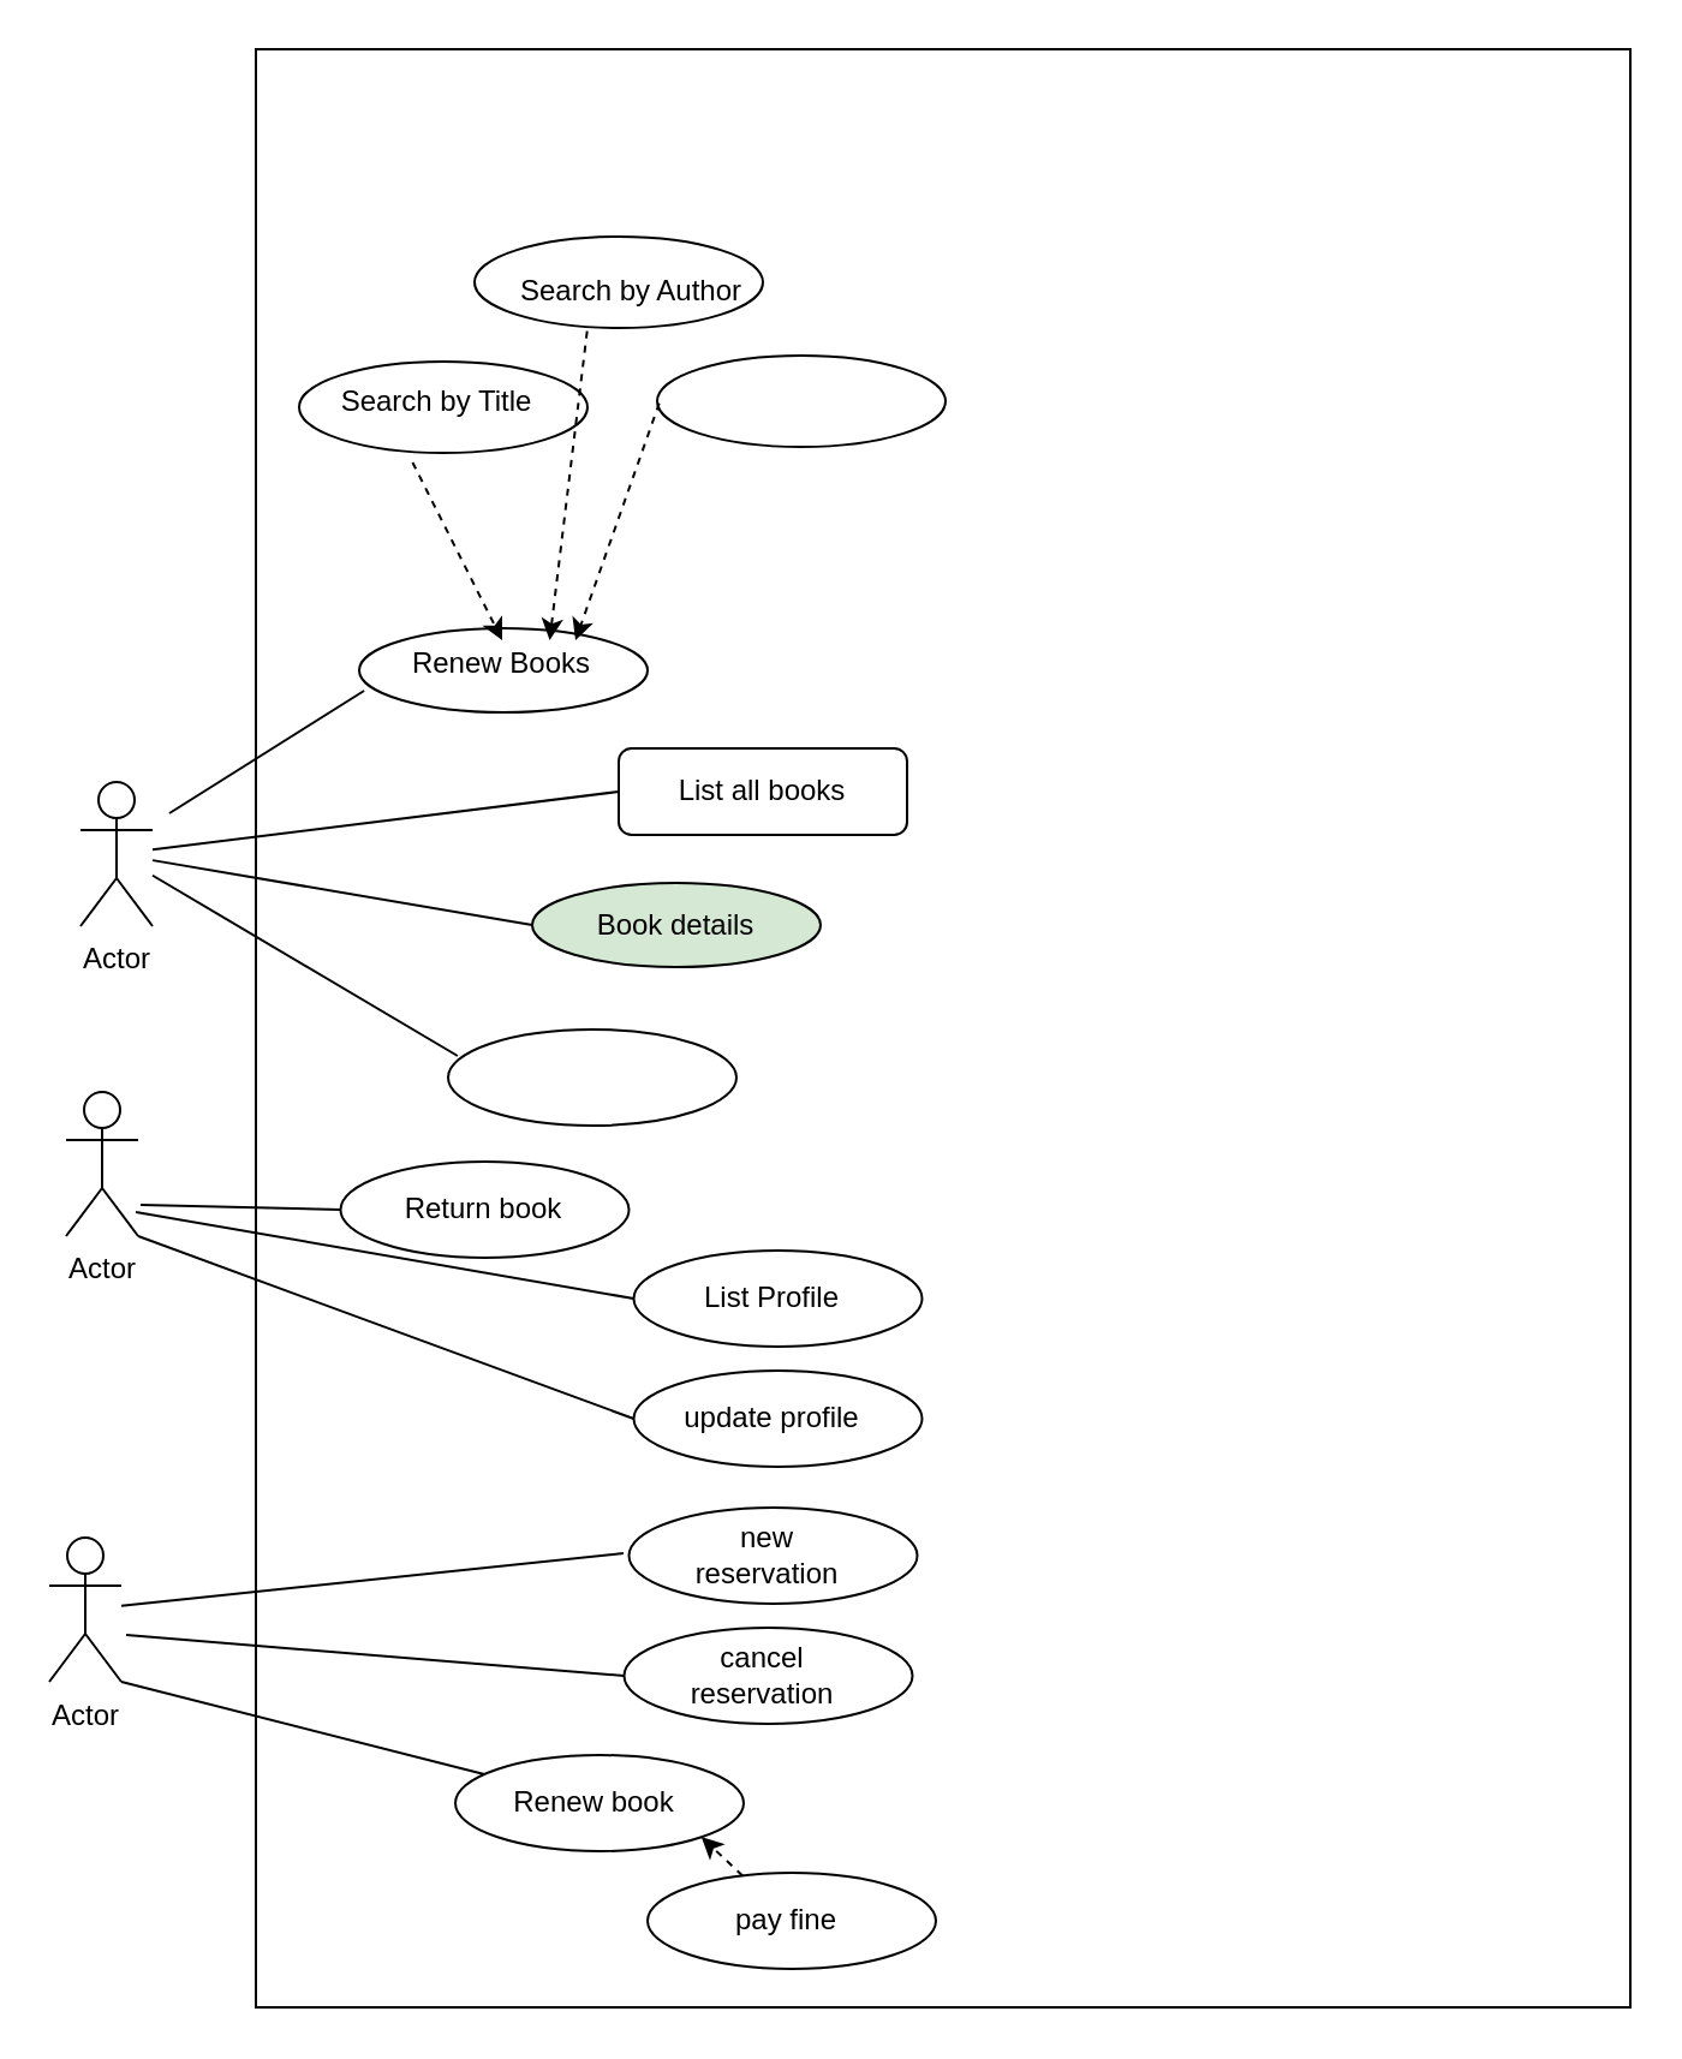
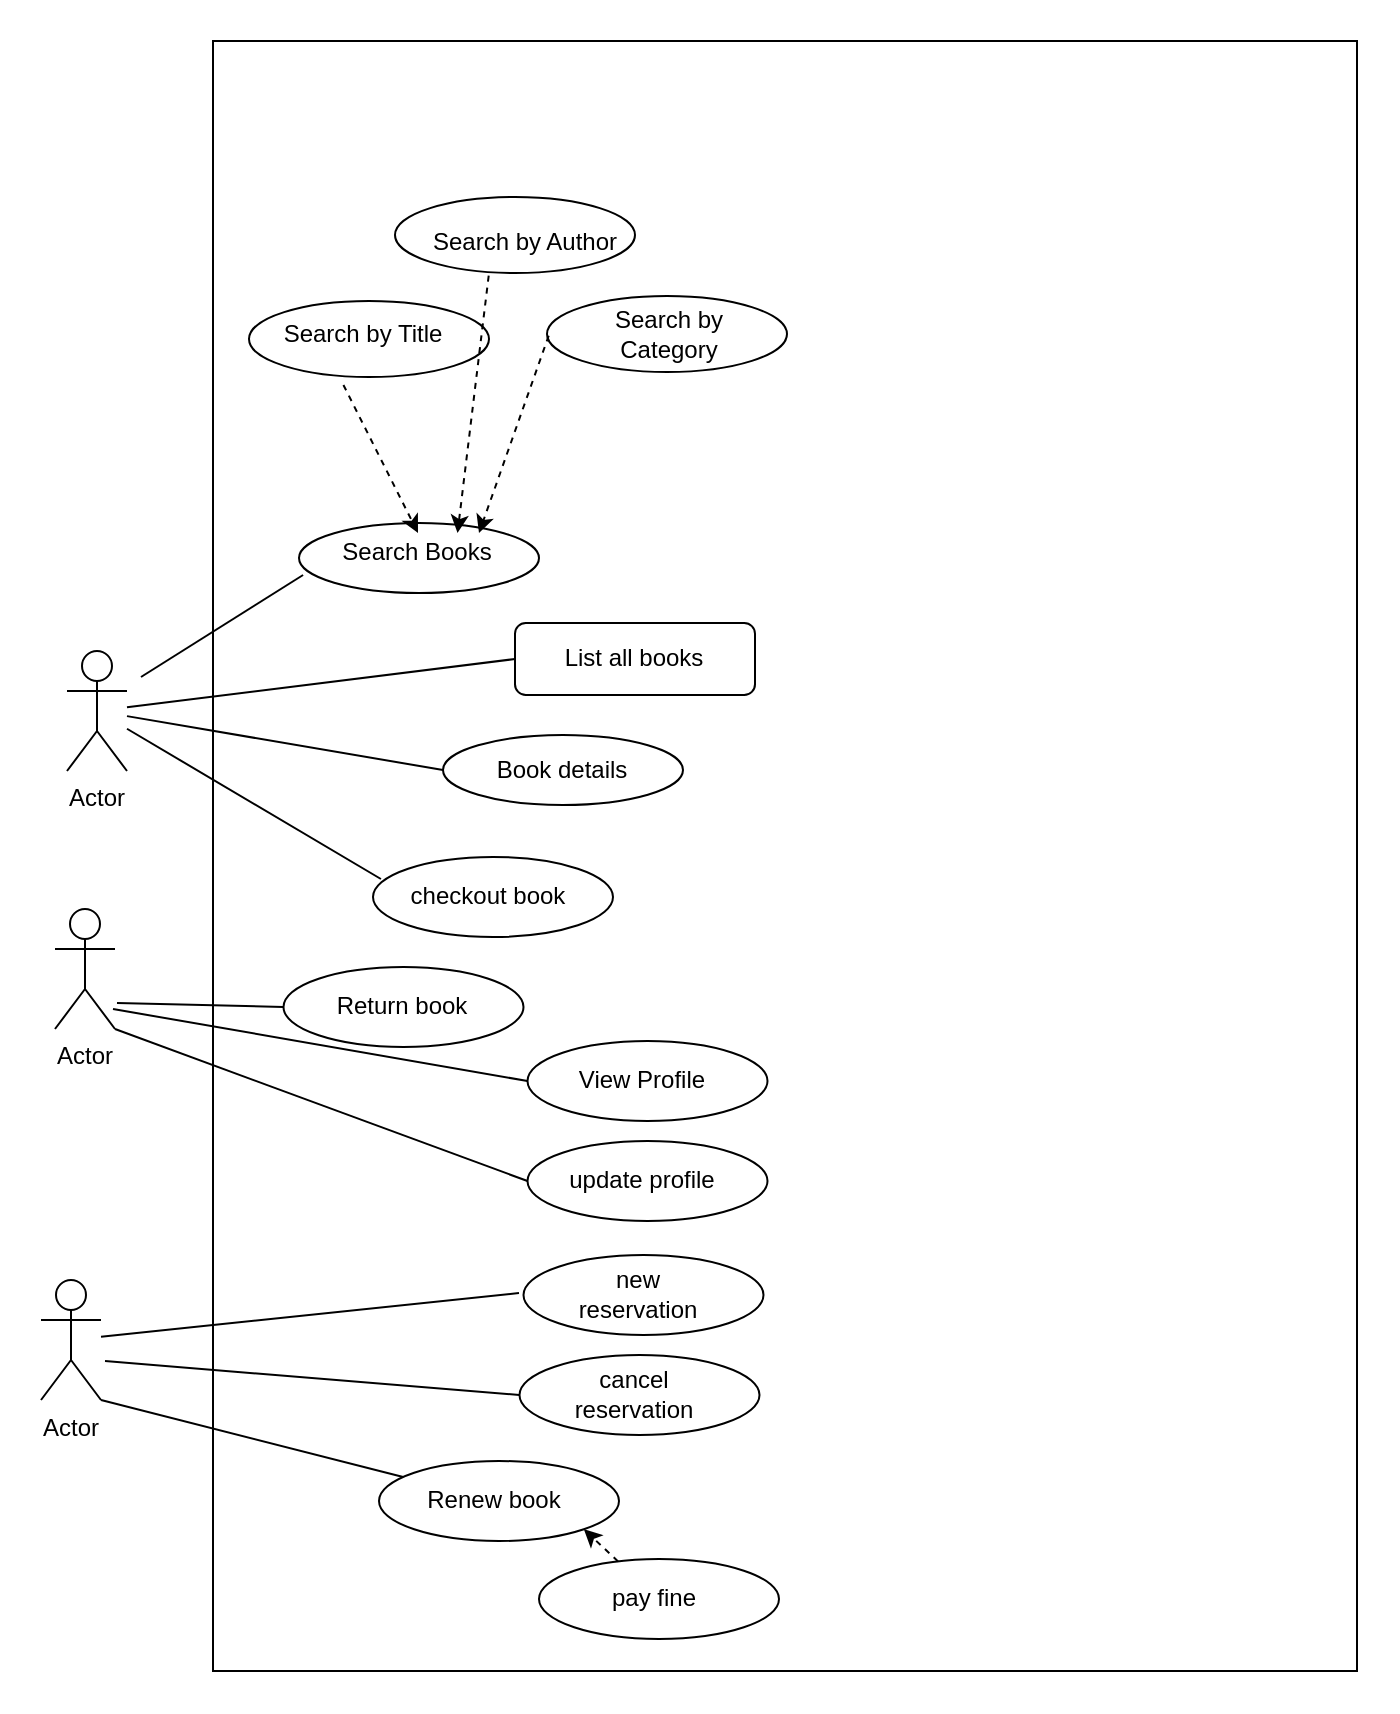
+ <mxCell id="12" value="Search by Category" style="text;html=1;strokeColor=none;fillColor=none;align=center;verticalAlign=middle;whiteSpace=wrap;rounded=0;" vertex="1" parent="1"><mxGeometry x="286" y="156.5" width="97.25" height="20" as="geometry" /></mxCell>
- <mxCell id="6" value="Renew Books" style="text;html=1;strokeColor=none;fillColor=none;align=center;verticalAlign=middle;whiteSpace=wrap;rounded=0;" vertex="1" parent="1"><mxGeometry x="169" y="266" width="79" height="20" as="geometry" /></mxCell>
+ <mxCell id="6" value="Search Books" style="text;html=1;strokeColor=none;fillColor=none;align=center;verticalAlign=middle;whiteSpace=wrap;rounded=0;" vertex="1" parent="1"><mxGeometry x="169" y="266" width="79" height="20" as="geometry" /></mxCell>
- <mxCell id="14" value="Book details" style="ellipse;whiteSpace=wrap;html=1;fillColor=#d5e8d4;" vertex="1" parent="1"><mxGeometry x="221" y="367" width="120" height="35" as="geometry" /></mxCell>
+ <mxCell id="14" value="Book details" style="ellipse;whiteSpace=wrap;html=1;" vertex="1" parent="1"><mxGeometry x="221" y="367" width="120" height="35" as="geometry" /></mxCell>
+ <mxCell id="16" value="checkout book" style="text;html=1;strokeColor=none;fillColor=none;align=center;verticalAlign=middle;whiteSpace=wrap;rounded=0;" vertex="1" parent="1"><mxGeometry x="202" y="440.5" width="84" height="15" as="geometry" /></mxCell>
- <mxCell id="18" value="List Profile" style="text;html=1;strokeColor=none;fillColor=none;align=center;verticalAlign=middle;whiteSpace=wrap;rounded=0;" vertex="1" parent="1"><mxGeometry x="279.25" y="532.5" width="84" height="15" as="geometry" /></mxCell>
+ <mxCell id="18" value="View Profile" style="text;html=1;strokeColor=none;fillColor=none;align=center;verticalAlign=middle;whiteSpace=wrap;rounded=0;" vertex="1" parent="1"><mxGeometry x="279.25" y="532.5" width="84" height="15" as="geometry" /></mxCell>
